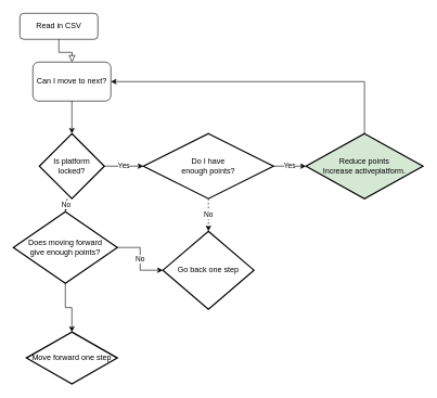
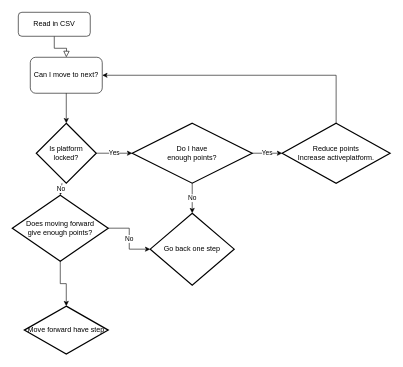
- <mxCell id="9" value="Reduce points&lt;br&gt;Increase activeplatform." style="rhombus;whiteSpace=wrap;html=1;strokeWidth=2;fillColor=#d5e8d4;" vertex="1" parent="1"><mxGeometry x="470" y="205" width="180" height="100" as="geometry" /></mxCell>
+ <mxCell id="9" value="Reduce points&lt;br&gt;Increase activeplatform." style="rhombus;whiteSpace=wrap;html=1;strokeWidth=2;" vertex="1" parent="1"><mxGeometry x="470" y="205" width="180" height="100" as="geometry" /></mxCell>
- <mxCell id="17" value="No" style="endArrow=classic;html=1;rounded=0;strokeColor=default;entryX=0.5;entryY=0;entryDx=0;entryDy=0;exitX=0.5;exitY=1;exitDx=0;exitDy=0;dashed=1;" edge="1" parent="1" source="7" target="16"><mxGeometry width="50" height="50" relative="1" as="geometry"><mxPoint x="320" y="315" as="sourcePoint" /><mxPoint x="320" y="265" as="targetPoint" /></mxGeometry></mxCell>
+ <mxCell id="17" value="No" style="endArrow=classic;html=1;rounded=0;strokeColor=default;entryX=0.5;entryY=0;entryDx=0;entryDy=0;exitX=0.5;exitY=1;exitDx=0;exitDy=0;" edge="1" parent="1" source="7" target="16"><mxGeometry width="50" height="50" relative="1" as="geometry"><mxPoint x="320" y="315" as="sourcePoint" /><mxPoint x="320" y="265" as="targetPoint" /></mxGeometry></mxCell>
- <mxCell id="18" value="Move forward one step" style="rhombus;whiteSpace=wrap;html=1;strokeWidth=2;" vertex="1" parent="1"><mxGeometry x="40" y="510" width="140" height="80" as="geometry" /></mxCell>
+ <mxCell id="18" value="Move forward have step" style="rhombus;whiteSpace=wrap;html=1;strokeWidth=2;" vertex="1" parent="1"><mxGeometry x="40" y="510" width="140" height="80" as="geometry" /></mxCell>
